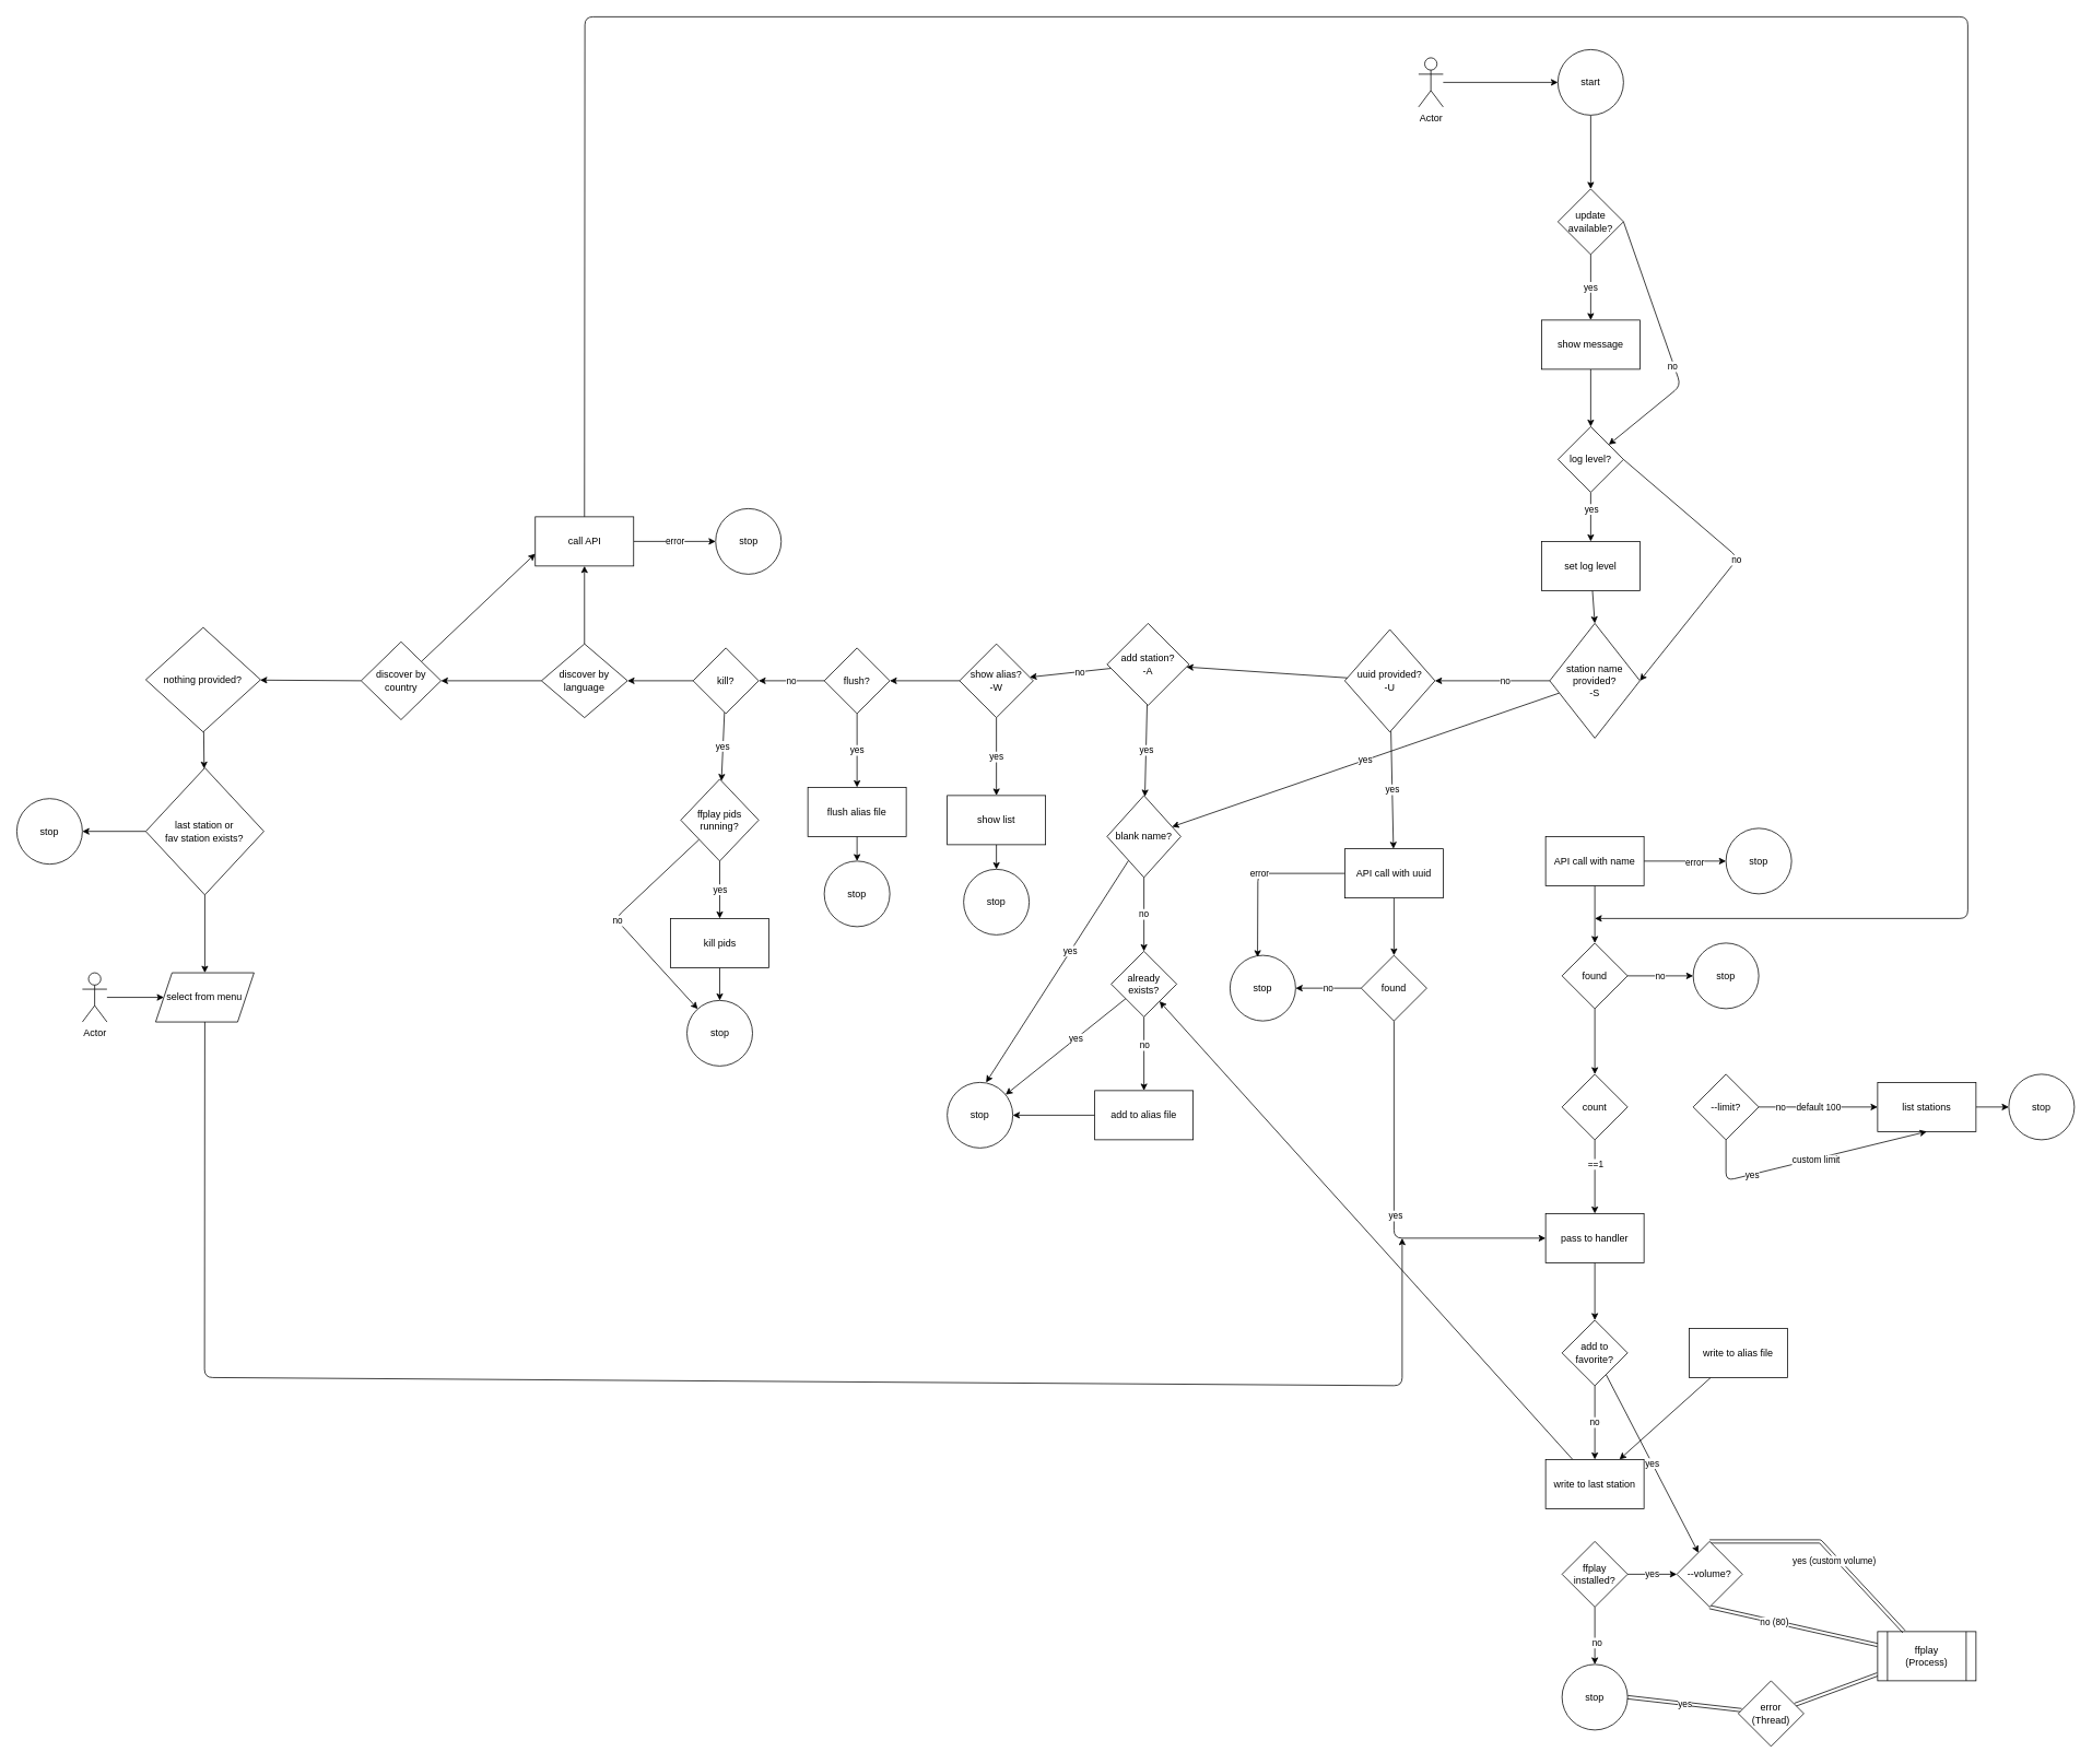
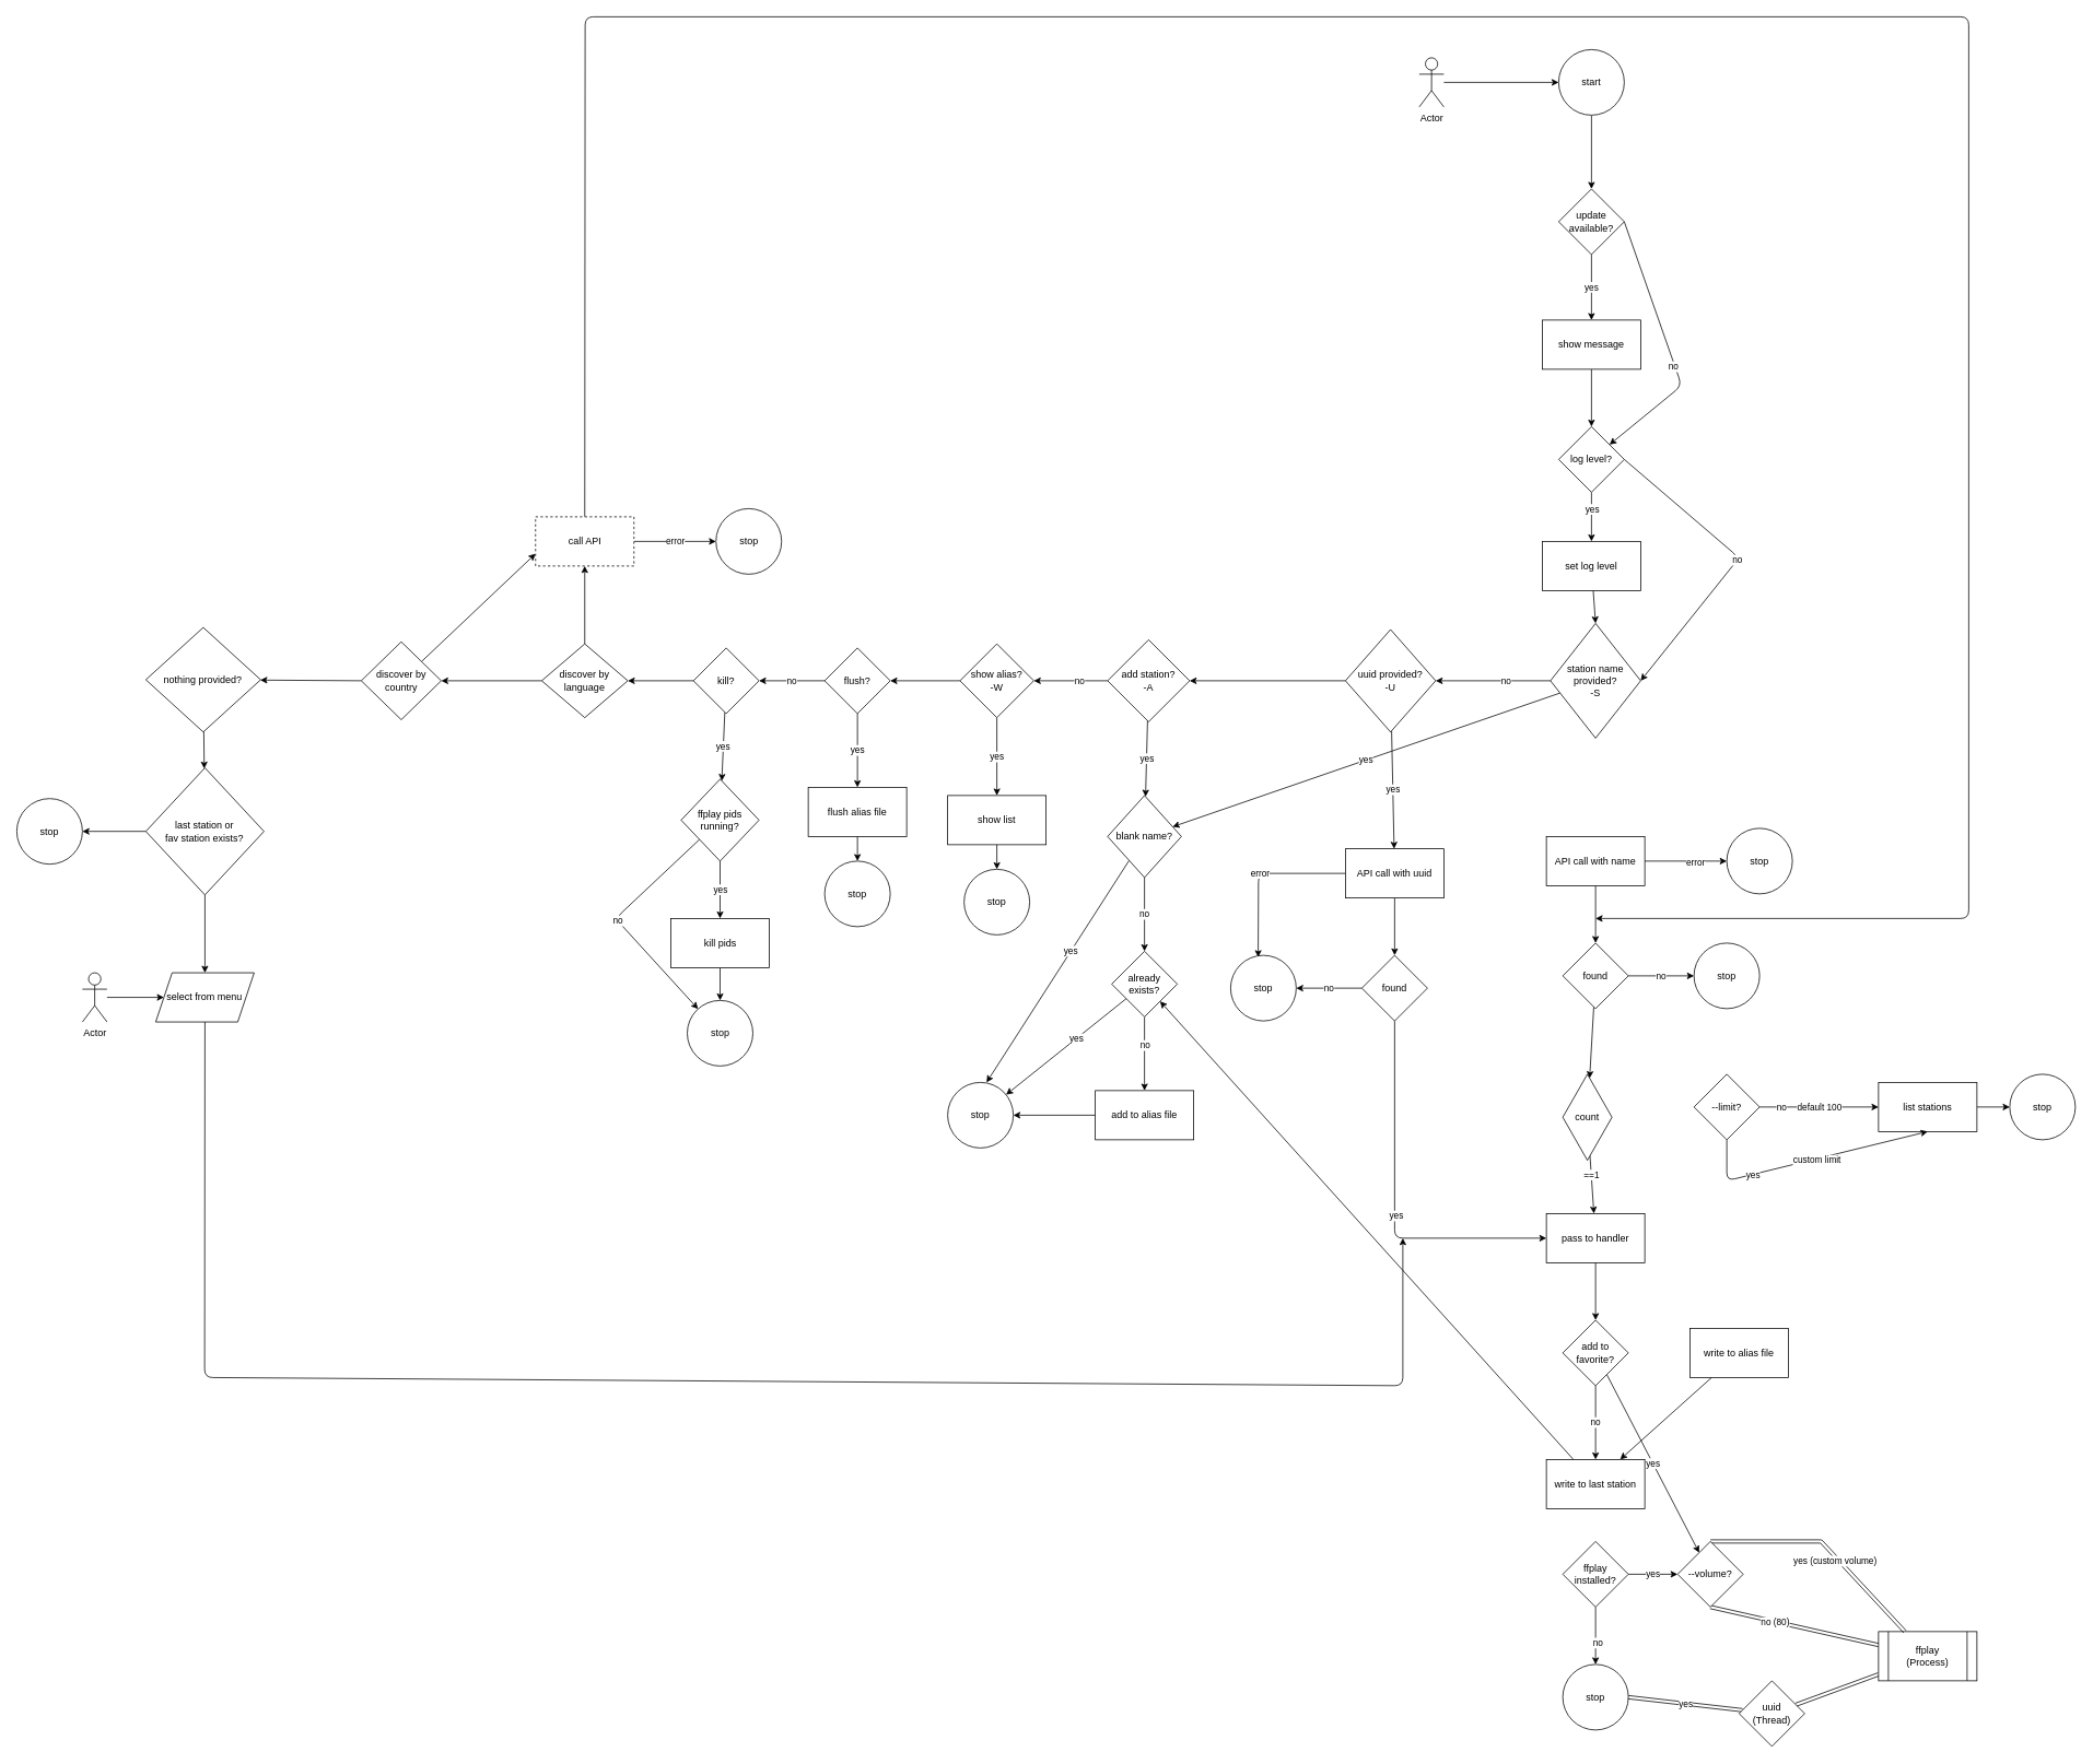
- <mxCell id="130" value="call API" style="whiteSpace=wrap;html=1;" vertex="1" parent="1"><mxGeometry x="652.5" y="630" width="120" height="60" as="geometry" /></mxCell>
+ <mxCell id="130" value="call API" style="whiteSpace=wrap;html=1;dashed=1;" vertex="1" parent="1"><mxGeometry x="652.5" y="630" width="120" height="60" as="geometry" /></mxCell>
- <mxCell id="53" value="add station?&lt;br&gt;-A" style="rhombus;whiteSpace=wrap;html=1;" parent="1" vertex="1"><mxGeometry x="1350" y="760" width="100" height="100" as="geometry" /></mxCell>
+ <mxCell id="53" value="add station?&lt;br&gt;-A" style="rhombus;whiteSpace=wrap;html=1;" parent="1" vertex="1"><mxGeometry x="1350" y="780" width="100" height="100" as="geometry" /></mxCell>
- <mxCell id="19" value="count" style="rhombus;whiteSpace=wrap;html=1;" parent="1" vertex="1"><mxGeometry x="1905" y="1310" width="80" height="80" as="geometry" /></mxCell>
+ <mxCell id="19" value="count" style="rhombus;whiteSpace=wrap;html=1;" parent="1" vertex="1"><mxGeometry x="1905" y="1310" width="60" height="105" as="geometry" /></mxCell>
- <mxCell id="38" value="error&lt;br&gt;(Thread)" style="rhombus;whiteSpace=wrap;html=1;" parent="1" vertex="1"><mxGeometry x="2120" y="2050" width="80" height="80" as="geometry" /></mxCell>
+ <mxCell id="38" value="uuid&lt;br&gt;(Thread)" style="rhombus;whiteSpace=wrap;html=1;" parent="1" vertex="1"><mxGeometry x="2120" y="2050" width="80" height="80" as="geometry" /></mxCell>
